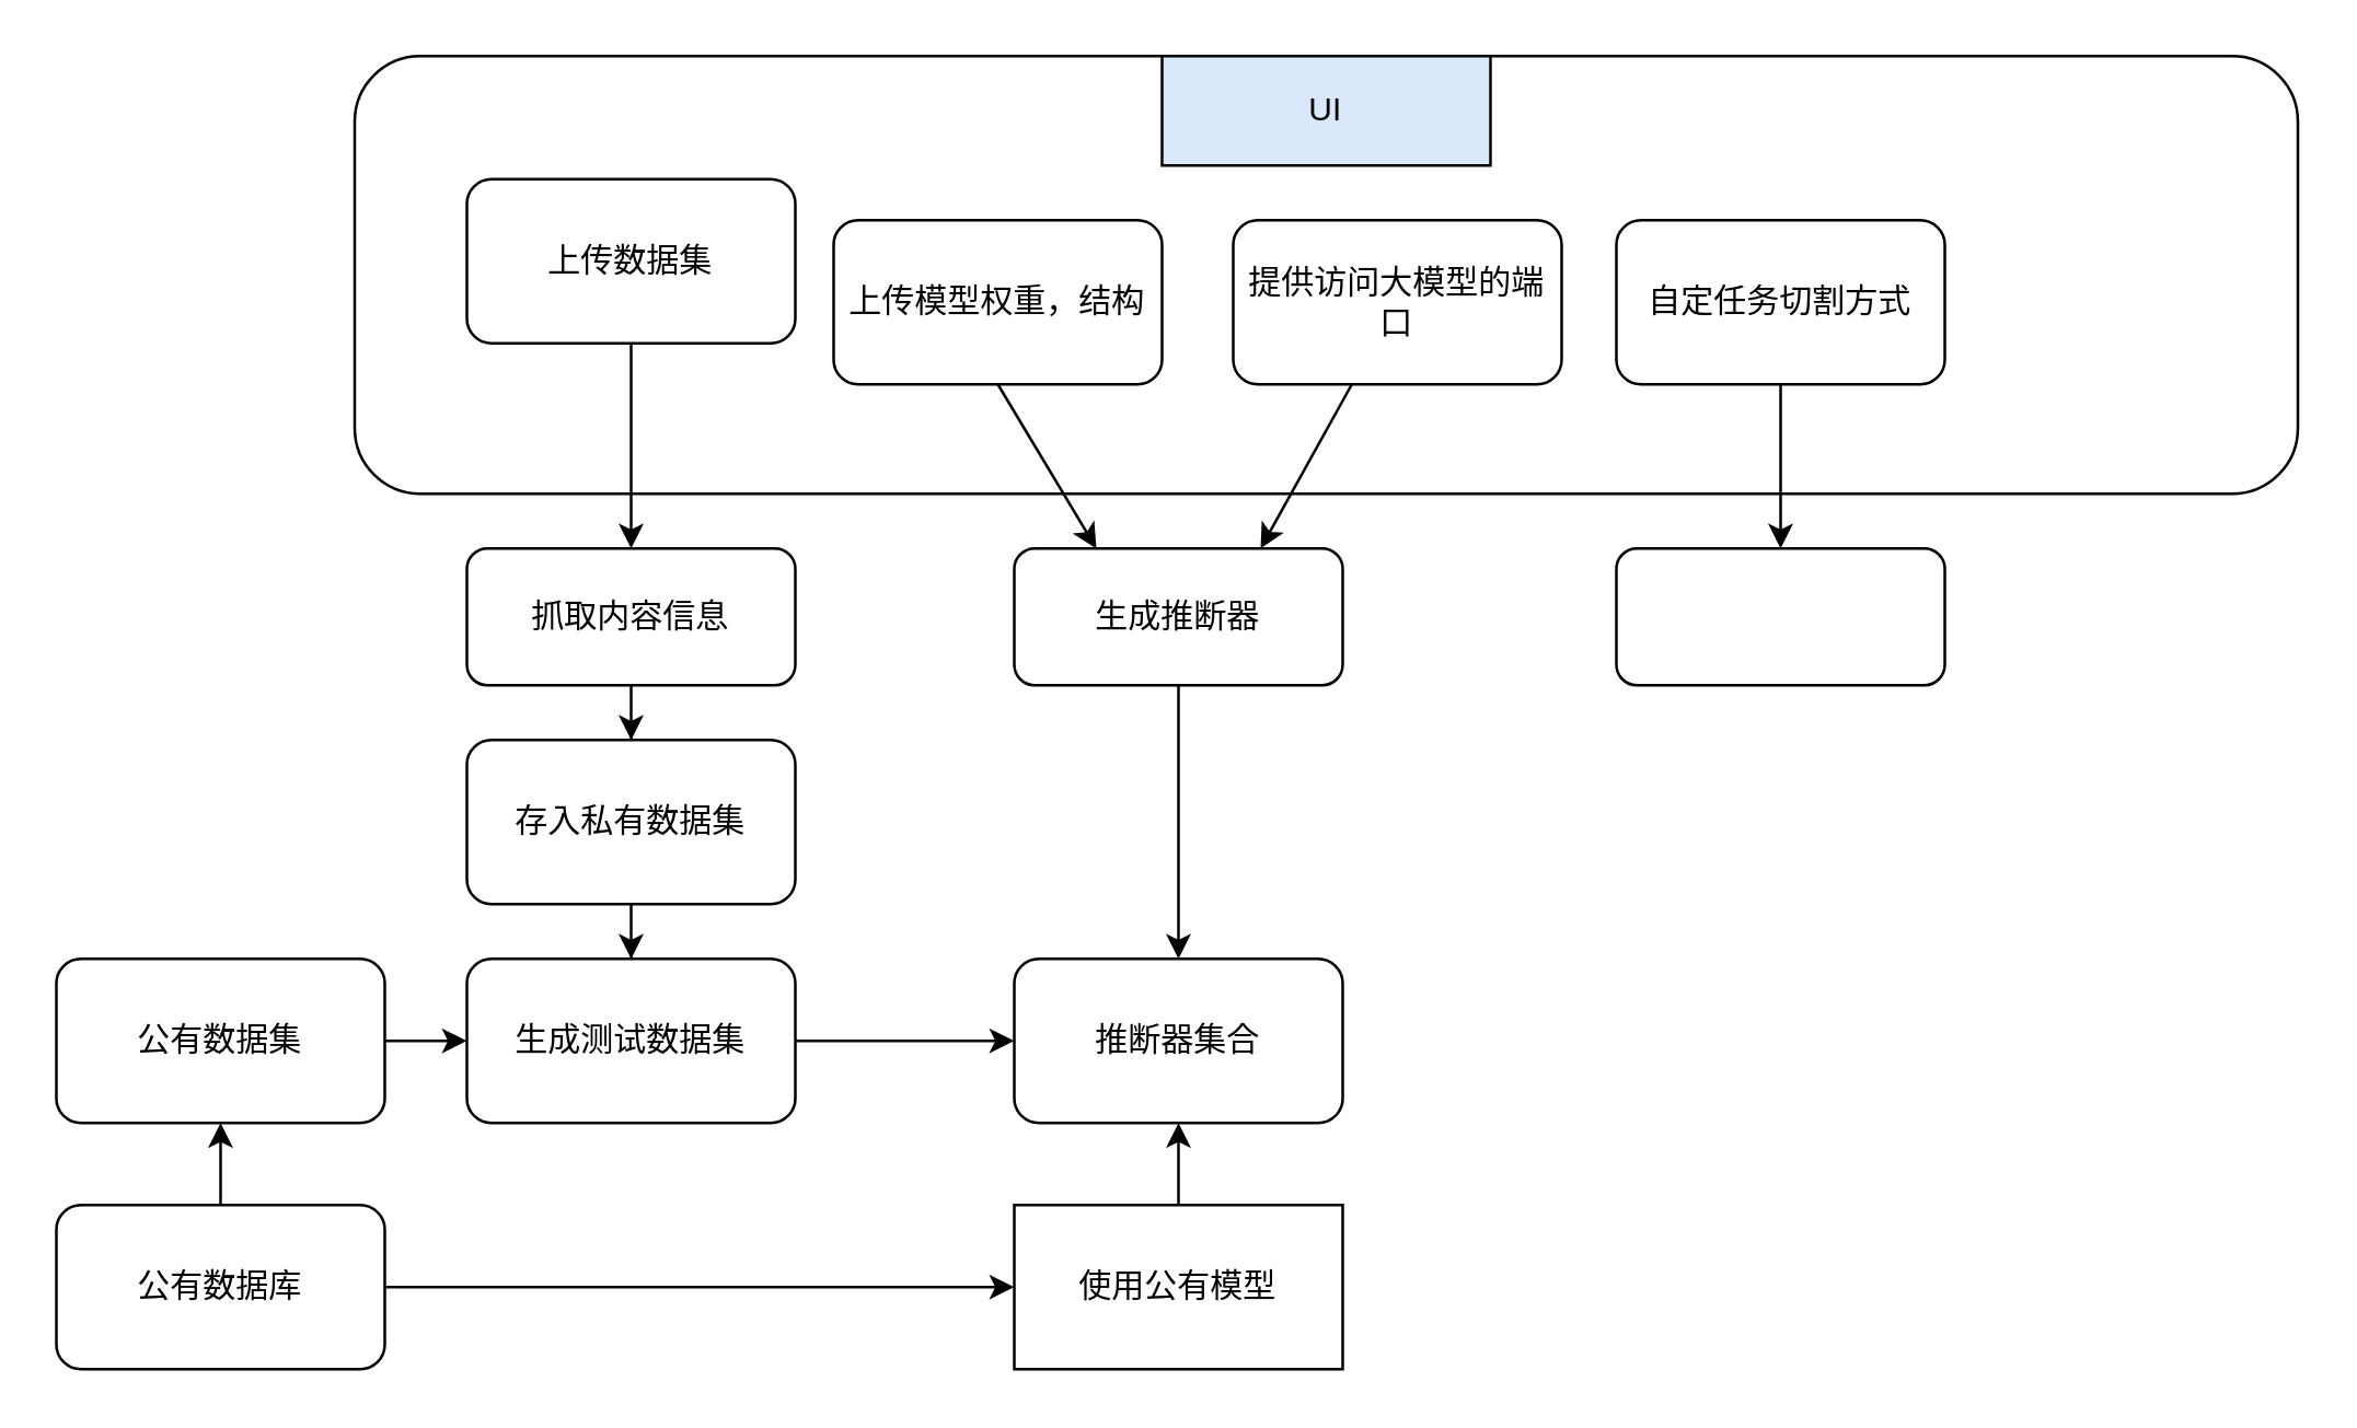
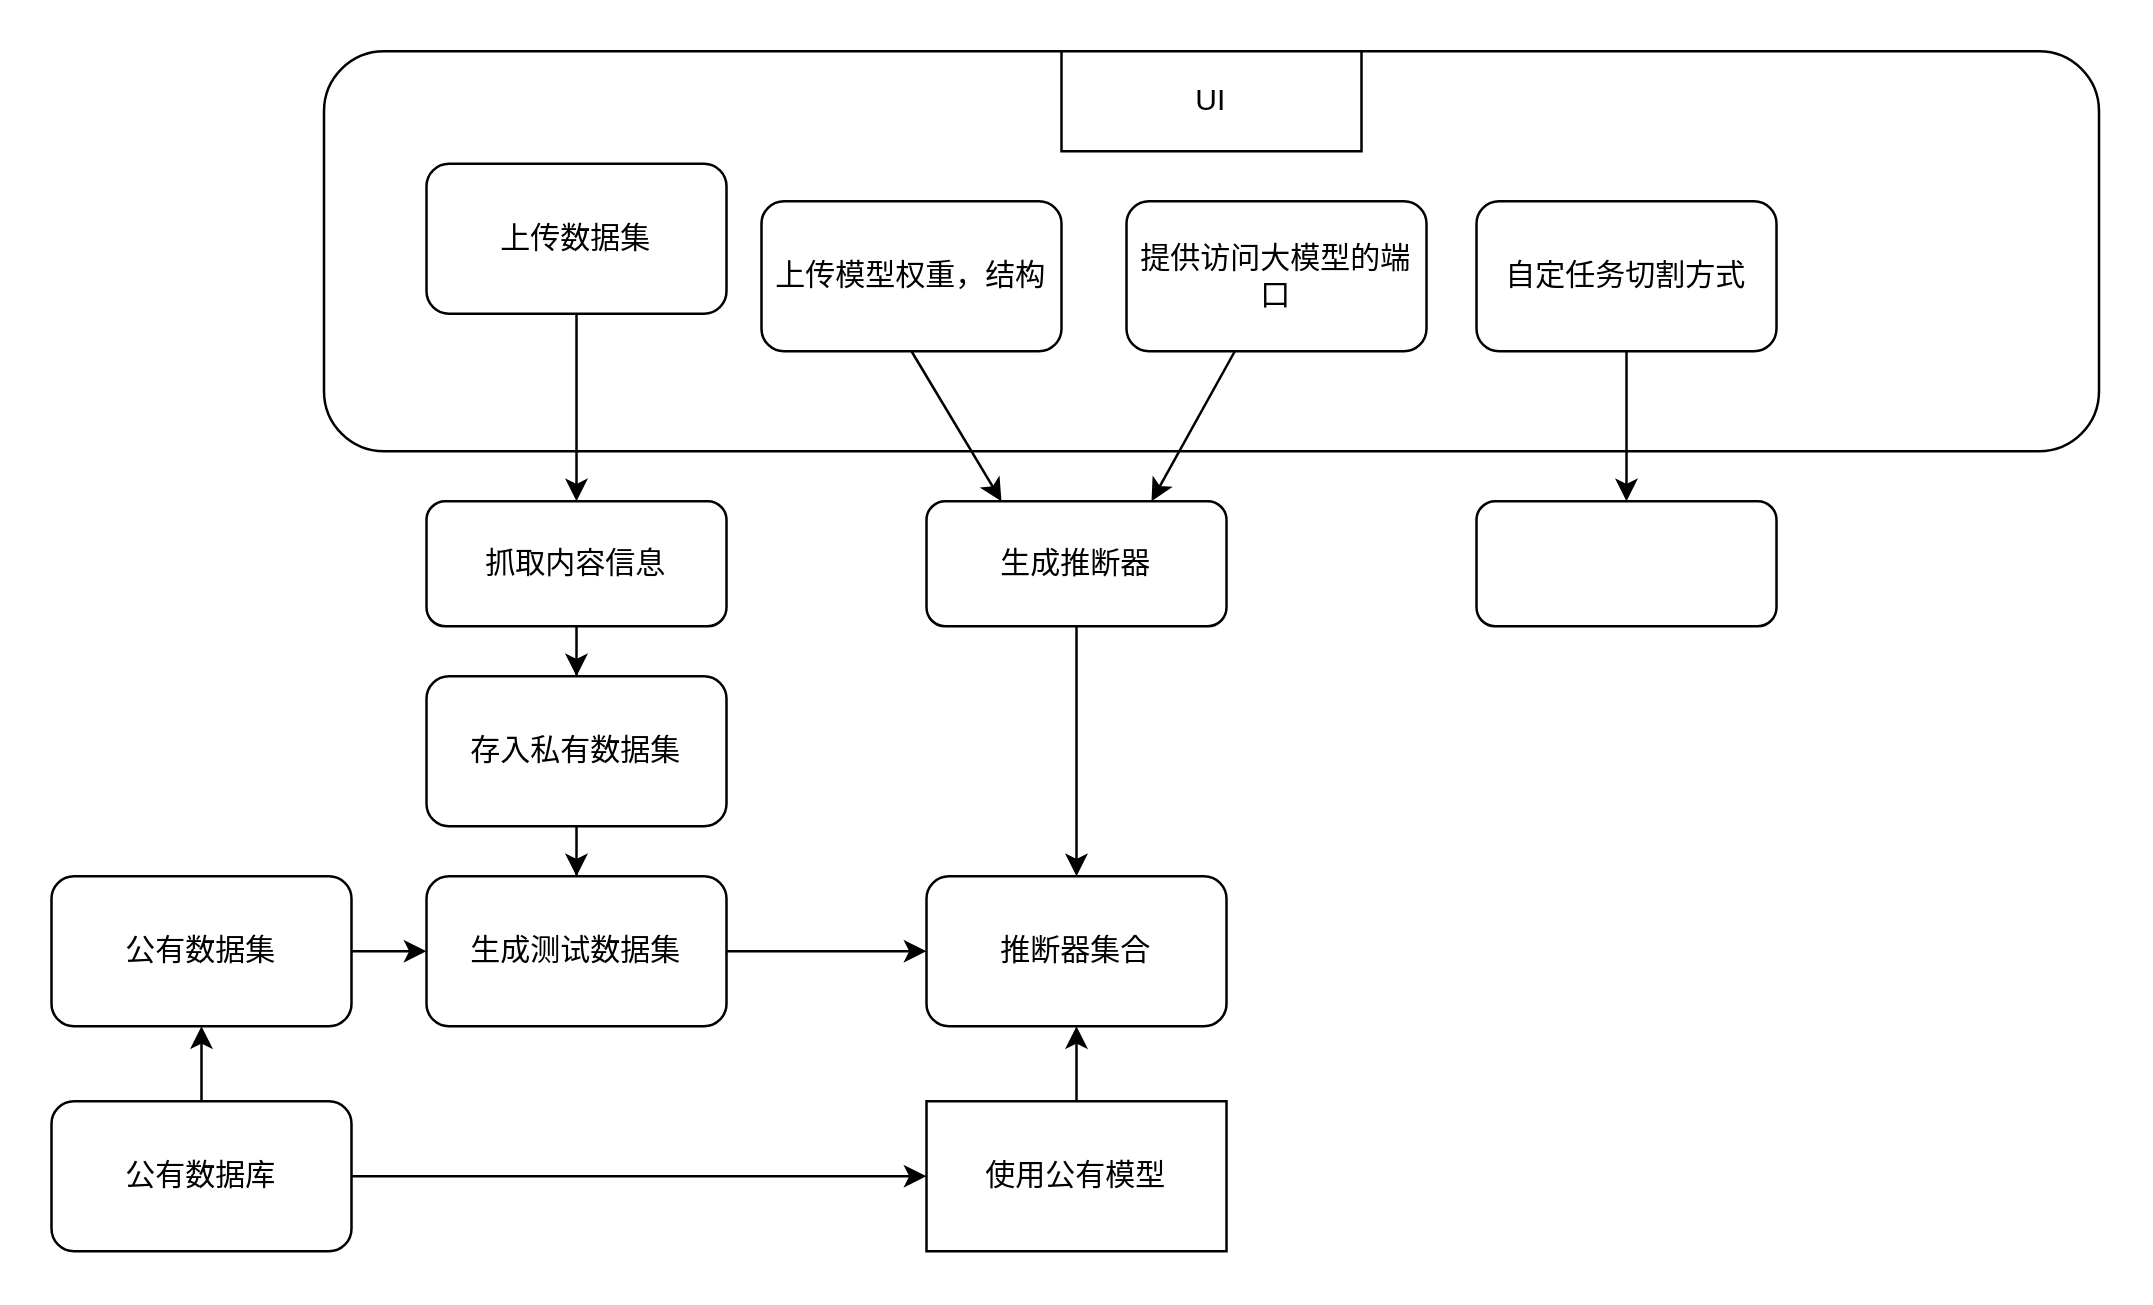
- <mxCell id="3" value="UI" style="rounded=0;whiteSpace=wrap;html=1;fillColor=#dae8fc;" vertex="1" parent="1"><mxGeometry x="424" y="20" width="120" height="40" as="geometry" /></mxCell>
+ <mxCell id="3" value="UI" style="rounded=0;whiteSpace=wrap;html=1;" vertex="1" parent="1"><mxGeometry x="424" y="20" width="120" height="40" as="geometry" /></mxCell>
